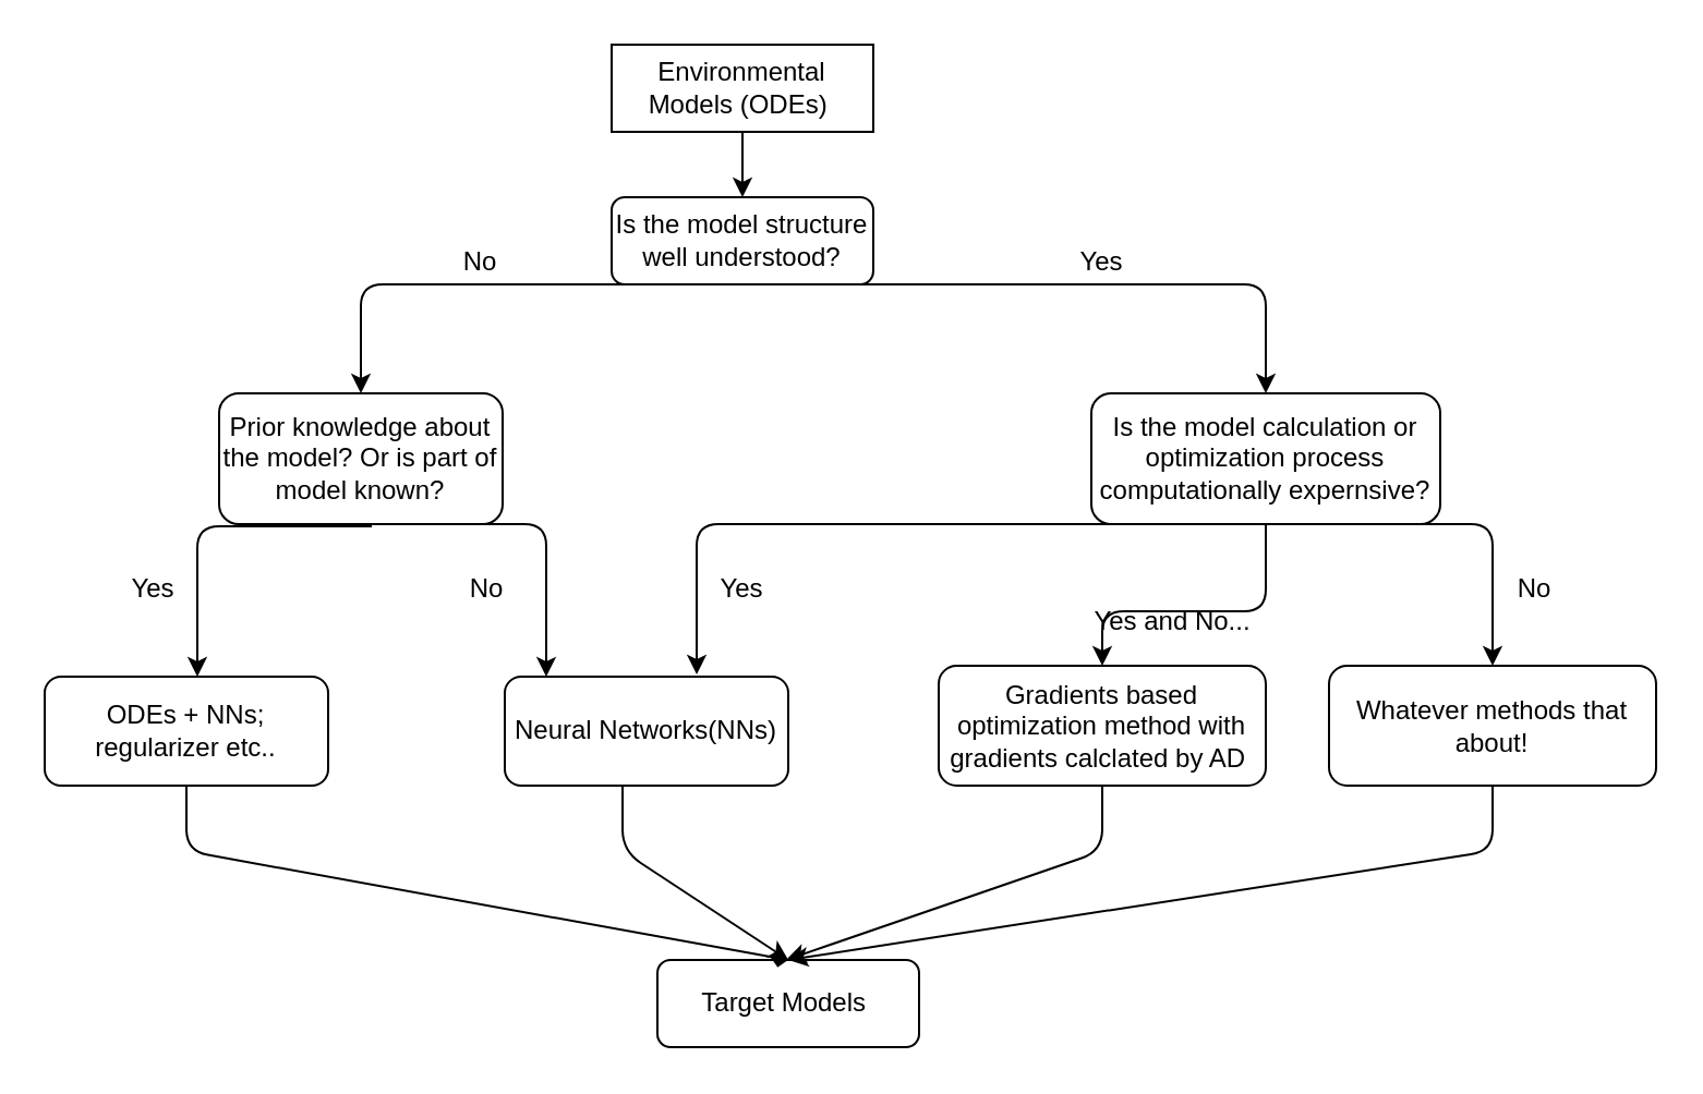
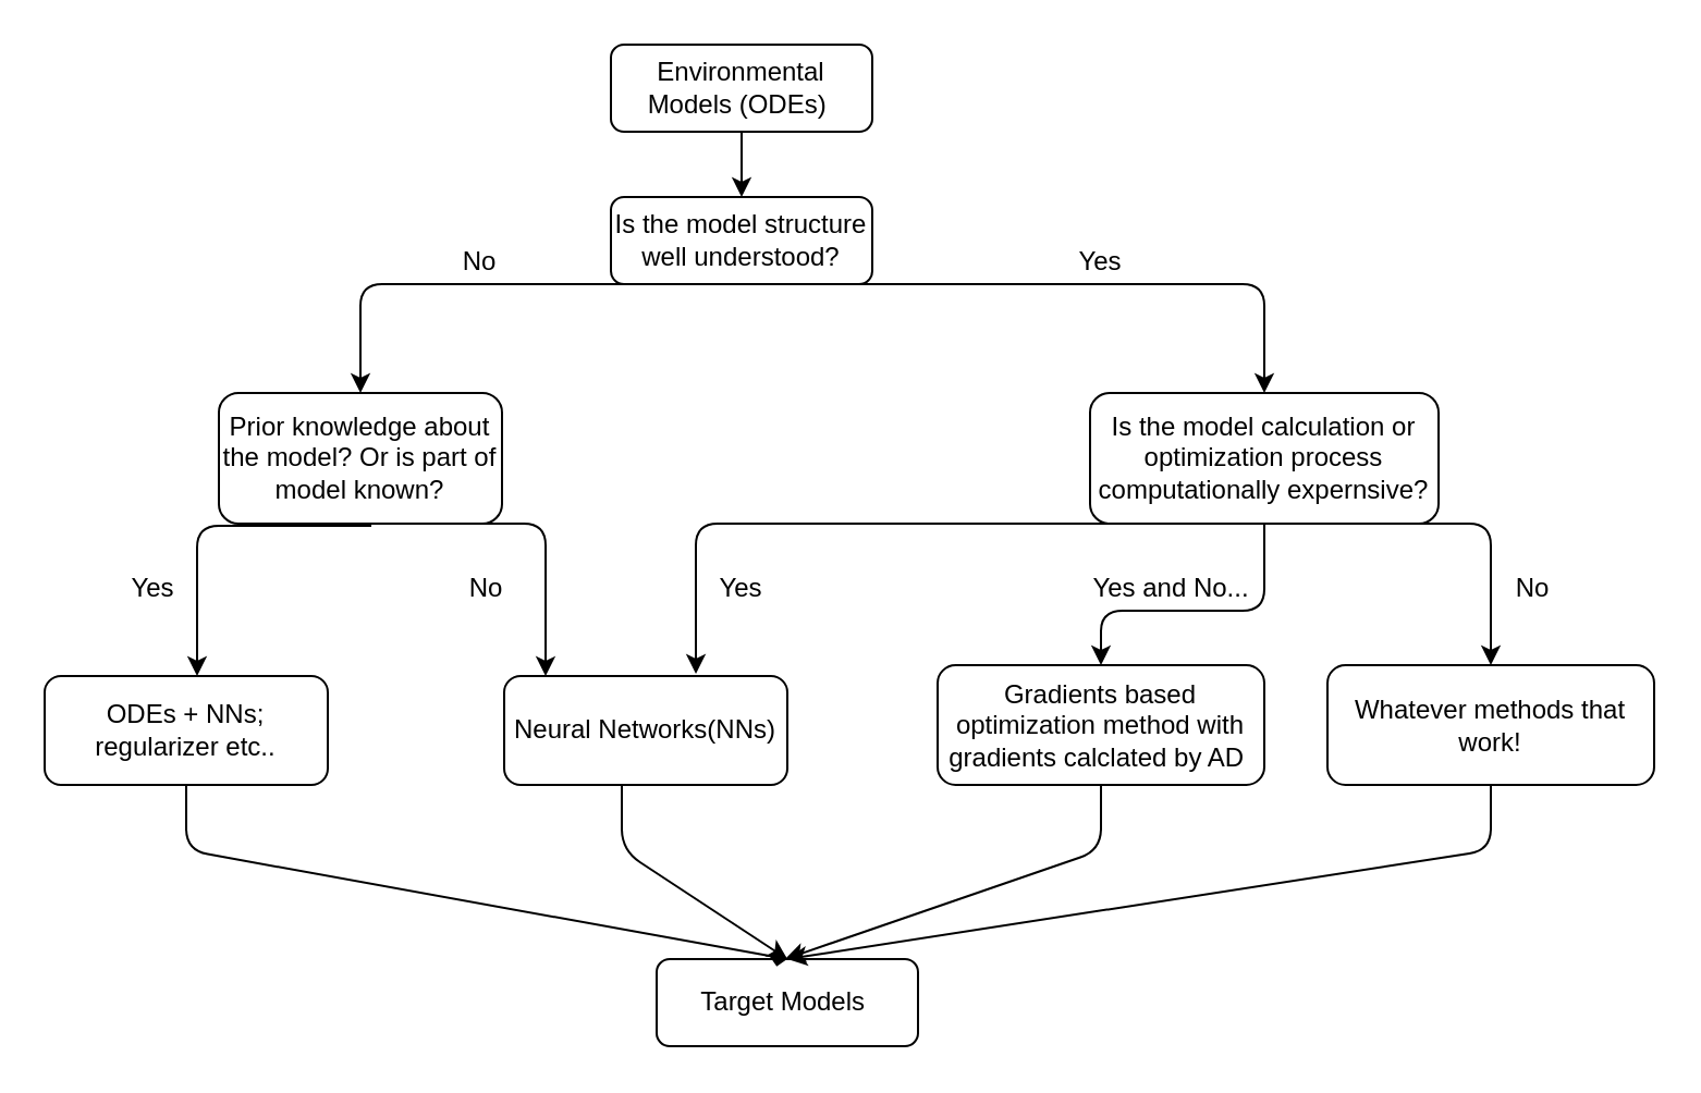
- <mxCell id="2" value="Environmental Models (ODEs)&amp;nbsp;" style="whiteSpace=wrap;html=1;rounded=0;" vertex="1" parent="1"><mxGeometry x="280" y="20" width="120" height="40" as="geometry" /></mxCell>
+ <mxCell id="2" value="Environmental Models (ODEs)&amp;nbsp;" style="rounded=1;whiteSpace=wrap;html=1;" vertex="1" parent="1"><mxGeometry x="280" y="20" width="120" height="40" as="geometry" /></mxCell>
- <mxCell id="21" value="Yes and No..." style="text;html=1;strokeColor=none;fillColor=none;align=center;verticalAlign=middle;whiteSpace=wrap;rounded=0;" vertex="1" parent="1"><mxGeometry x="500" y="275" width="75" height="20" as="geometry" /></mxCell>
+ <mxCell id="21" value="Yes and No..." style="text;html=1;strokeColor=none;fillColor=none;align=center;verticalAlign=middle;whiteSpace=wrap;rounded=0;" vertex="1" parent="1"><mxGeometry x="500" y="260" width="75" height="20" as="geometry" /></mxCell>
- <mxCell id="24" value="Whatever methods that about!" style="rounded=1;whiteSpace=wrap;html=1;" vertex="1" parent="1"><mxGeometry x="609" y="305" width="150" height="55" as="geometry" /></mxCell>
+ <mxCell id="24" value="Whatever methods that work!" style="rounded=1;whiteSpace=wrap;html=1;" vertex="1" parent="1"><mxGeometry x="609" y="305" width="150" height="55" as="geometry" /></mxCell>
